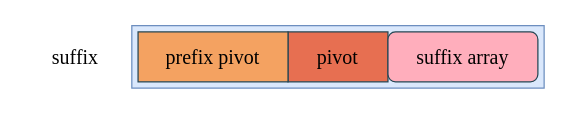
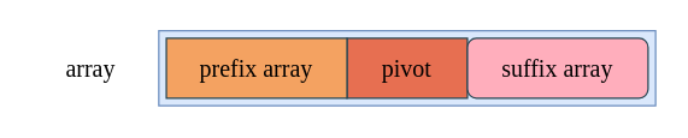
- <mxCell id="6" value="suffix" style="text;html=1;align=center;verticalAlign=middle;whiteSpace=wrap;rounded=0;fontFamily=Ubuntu;fontSize=16;fontStyle=0;" vertex="1" parent="1"><mxGeometry x="20" y="25" width="80" height="40" as="geometry" /></mxCell>
+ <mxCell id="6" value="array" style="text;html=1;align=center;verticalAlign=middle;whiteSpace=wrap;rounded=0;fontFamily=Ubuntu;fontSize=16;fontStyle=0;" vertex="1" parent="1"><mxGeometry x="20" y="25" width="80" height="40" as="geometry" /></mxCell>
- <mxCell id="4" value="prefix pivot" style="rounded=0;whiteSpace=wrap;html=1;shadow=0;strokeColor=#264653;strokeWidth=1;fontFamily=Ubuntu;fontSize=16;fontStyle=0;fillColor=#f4a261;" vertex="1" parent="1"><mxGeometry x="110" y="25" width="120" height="40" as="geometry" /></mxCell>
+ <mxCell id="4" value="prefix array" style="rounded=0;whiteSpace=wrap;html=1;shadow=0;strokeColor=#264653;strokeWidth=1;fontFamily=Ubuntu;fontSize=16;fontStyle=0;fillColor=#f4a261;" vertex="1" parent="1"><mxGeometry x="110" y="25" width="120" height="40" as="geometry" /></mxCell>
